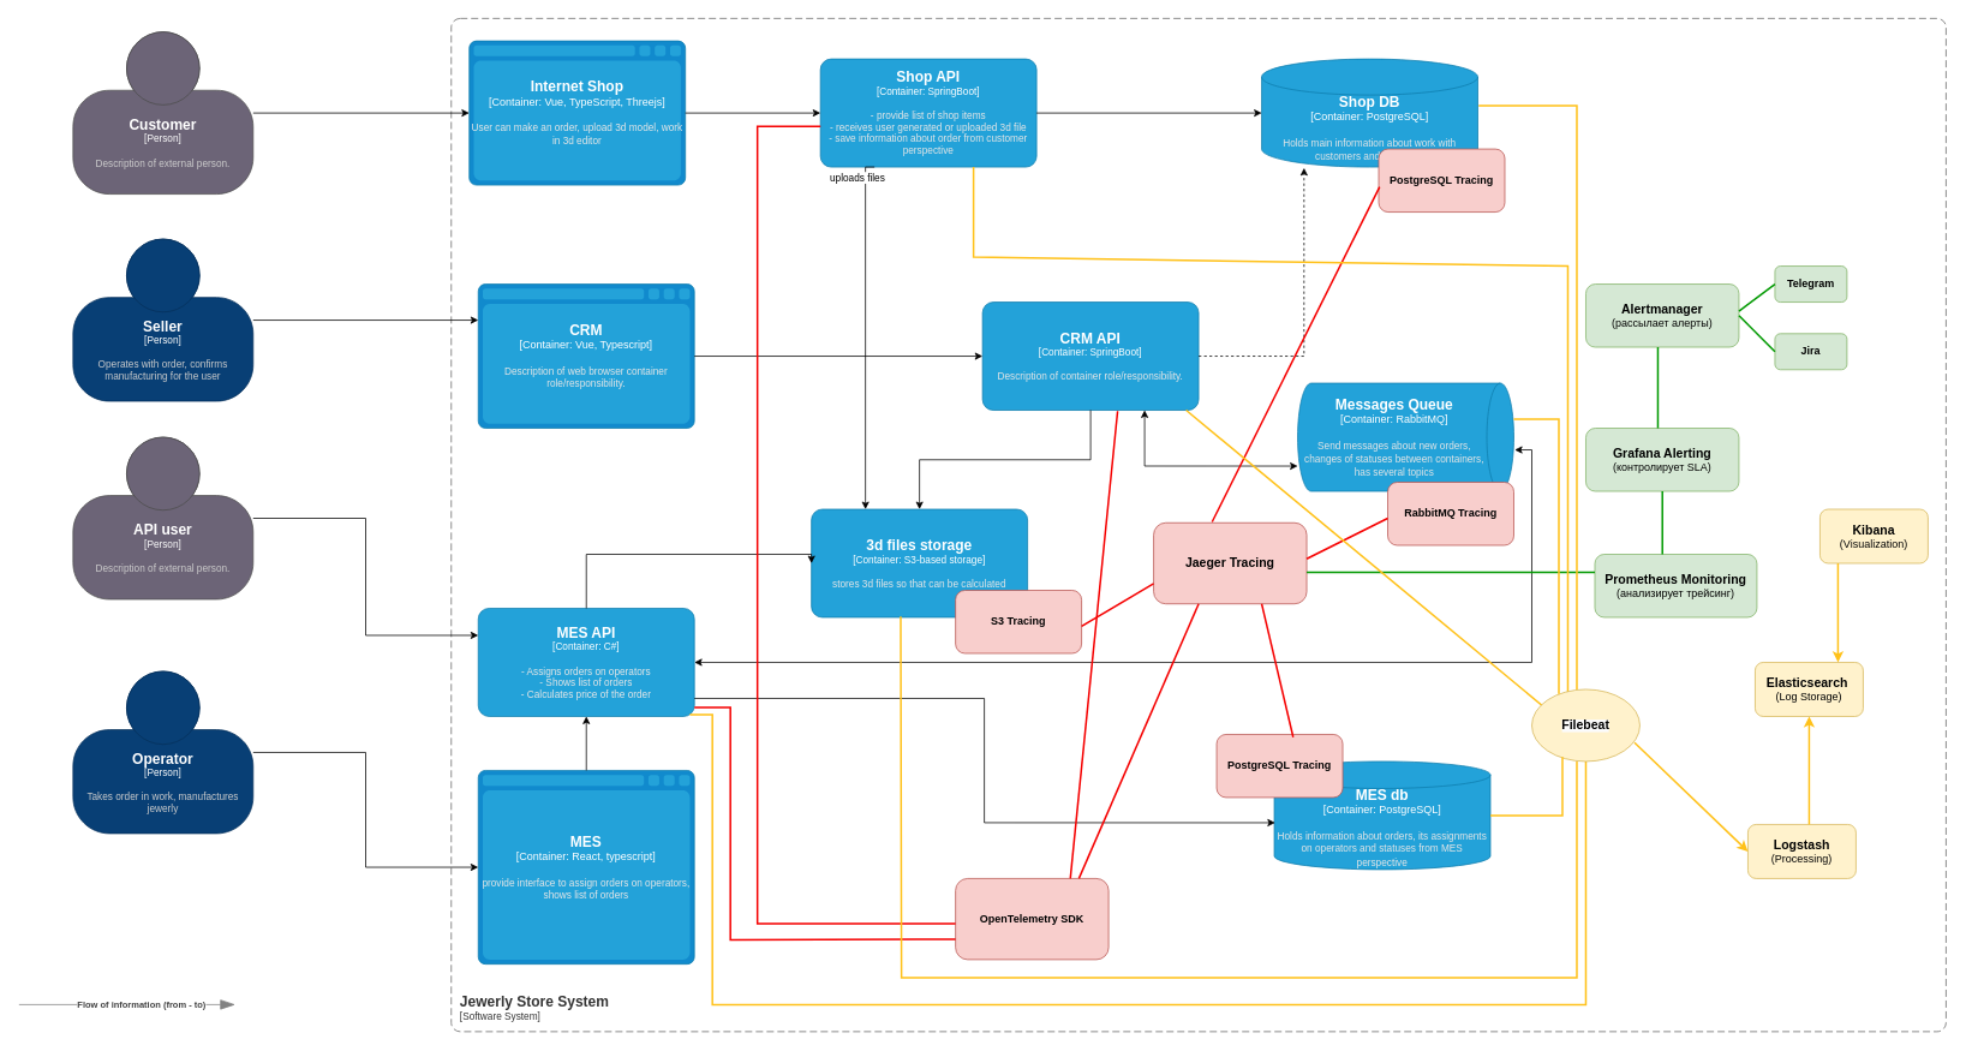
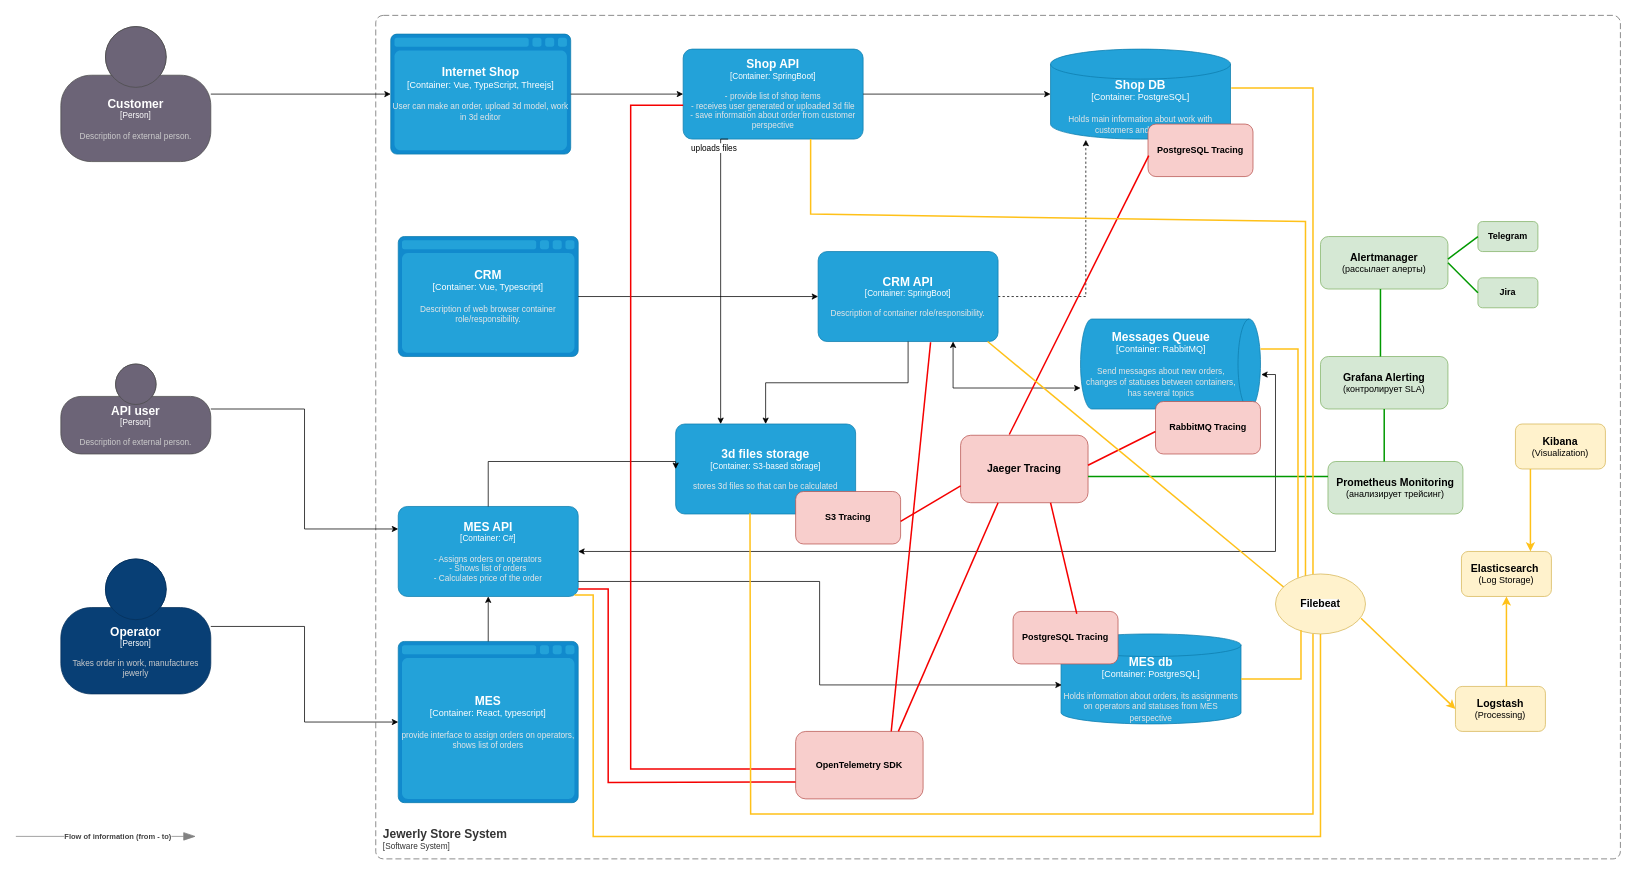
- <mxCell id="29" value="&lt;font style=&quot;font-size: 16px&quot;&gt;&lt;b&gt;Seller&lt;/b&gt;&lt;/font&gt;&lt;div&gt;[Person]&lt;/div&gt;&lt;br&gt;&lt;div&gt;&lt;font style=&quot;font-size: 11px&quot;&gt;&lt;font color=&quot;#cccccc&quot;&gt;Operates with order, confirms manufacturing for the user&lt;/font&gt;&lt;/div&gt;" style="html=1;fontSize=11;dashed=0;whiteSpace=wrap;fillColor=#083F75;strokeColor=#06315C;fontColor=#ffffff;shape=mxgraph.c4.person2;align=center;metaEdit=1;points=[[0.5,0,0],[1,0.5,0],[1,0.75,0],[0.75,1,0],[0.5,1,0],[0.25,1,0],[0,0.75,0],[0,0.5,0]];resizable=0;" parent="1" vertex="1"><mxGeometry x="80" y="265" width="200" height="180" as="geometry" /></mxCell>
- <mxCell id="30" style="edgeStyle=orthogonalEdgeStyle;rounded=0;orthogonalLoop=1;jettySize=auto;html=1;entryX=0;entryY=0.25;entryDx=0;entryDy=0;entryPerimeter=0;" parent="1" source="29" target="11" edge="1"><mxGeometry relative="1" as="geometry" /></mxCell>
- <mxCell id="9" value="&lt;font style=&quot;font-size: 16px&quot;&gt;&lt;b&gt;API user&lt;/b&gt;&lt;/font&gt;&lt;div&gt;[Person]&lt;/div&gt;&lt;br&gt;&lt;div&gt;&lt;font style=&quot;font-size: 11px&quot;&gt;&lt;font color=&quot;#cccccc&quot;&gt;Description of external person.&lt;/font&gt;&lt;/div&gt;" style="html=1;fontSize=11;dashed=0;whiteSpace=wrap;fillColor=#6C6477;strokeColor=#4D4D4D;fontColor=#ffffff;shape=mxgraph.c4.person2;align=center;metaEdit=1;points=[[0.5,0,0],[1,0.5,0],[1,0.75,0],[0.75,1,0],[0.5,1,0],[0.25,1,0],[0,0.75,0],[0,0.5,0]];resizable=0;" parent="1" vertex="1"><mxGeometry x="80" y="485" width="200" height="180" as="geometry" /></mxCell>
+ <mxCell id="9" value="&lt;font style=&quot;font-size: 16px&quot;&gt;&lt;b&gt;API user&lt;/b&gt;&lt;/font&gt;&lt;div&gt;[Person]&lt;/div&gt;&lt;br&gt;&lt;div&gt;&lt;font style=&quot;font-size: 11px&quot;&gt;&lt;font color=&quot;#cccccc&quot;&gt;Description of external person.&lt;/font&gt;&lt;/div&gt;" style="html=1;fontSize=11;dashed=0;whiteSpace=wrap;fillColor=#6C6477;strokeColor=#4D4D4D;fontColor=#ffffff;shape=mxgraph.c4.person2;align=center;metaEdit=1;points=[[0.5,0,0],[1,0.5,0],[1,0.75,0],[0.75,1,0],[0.5,1,0],[0.25,1,0],[0,0.75,0],[0,0.5,0]];resizable=0;" parent="1" vertex="1"><mxGeometry x="80" y="485" width="200" height="120" as="geometry" /></mxCell>
